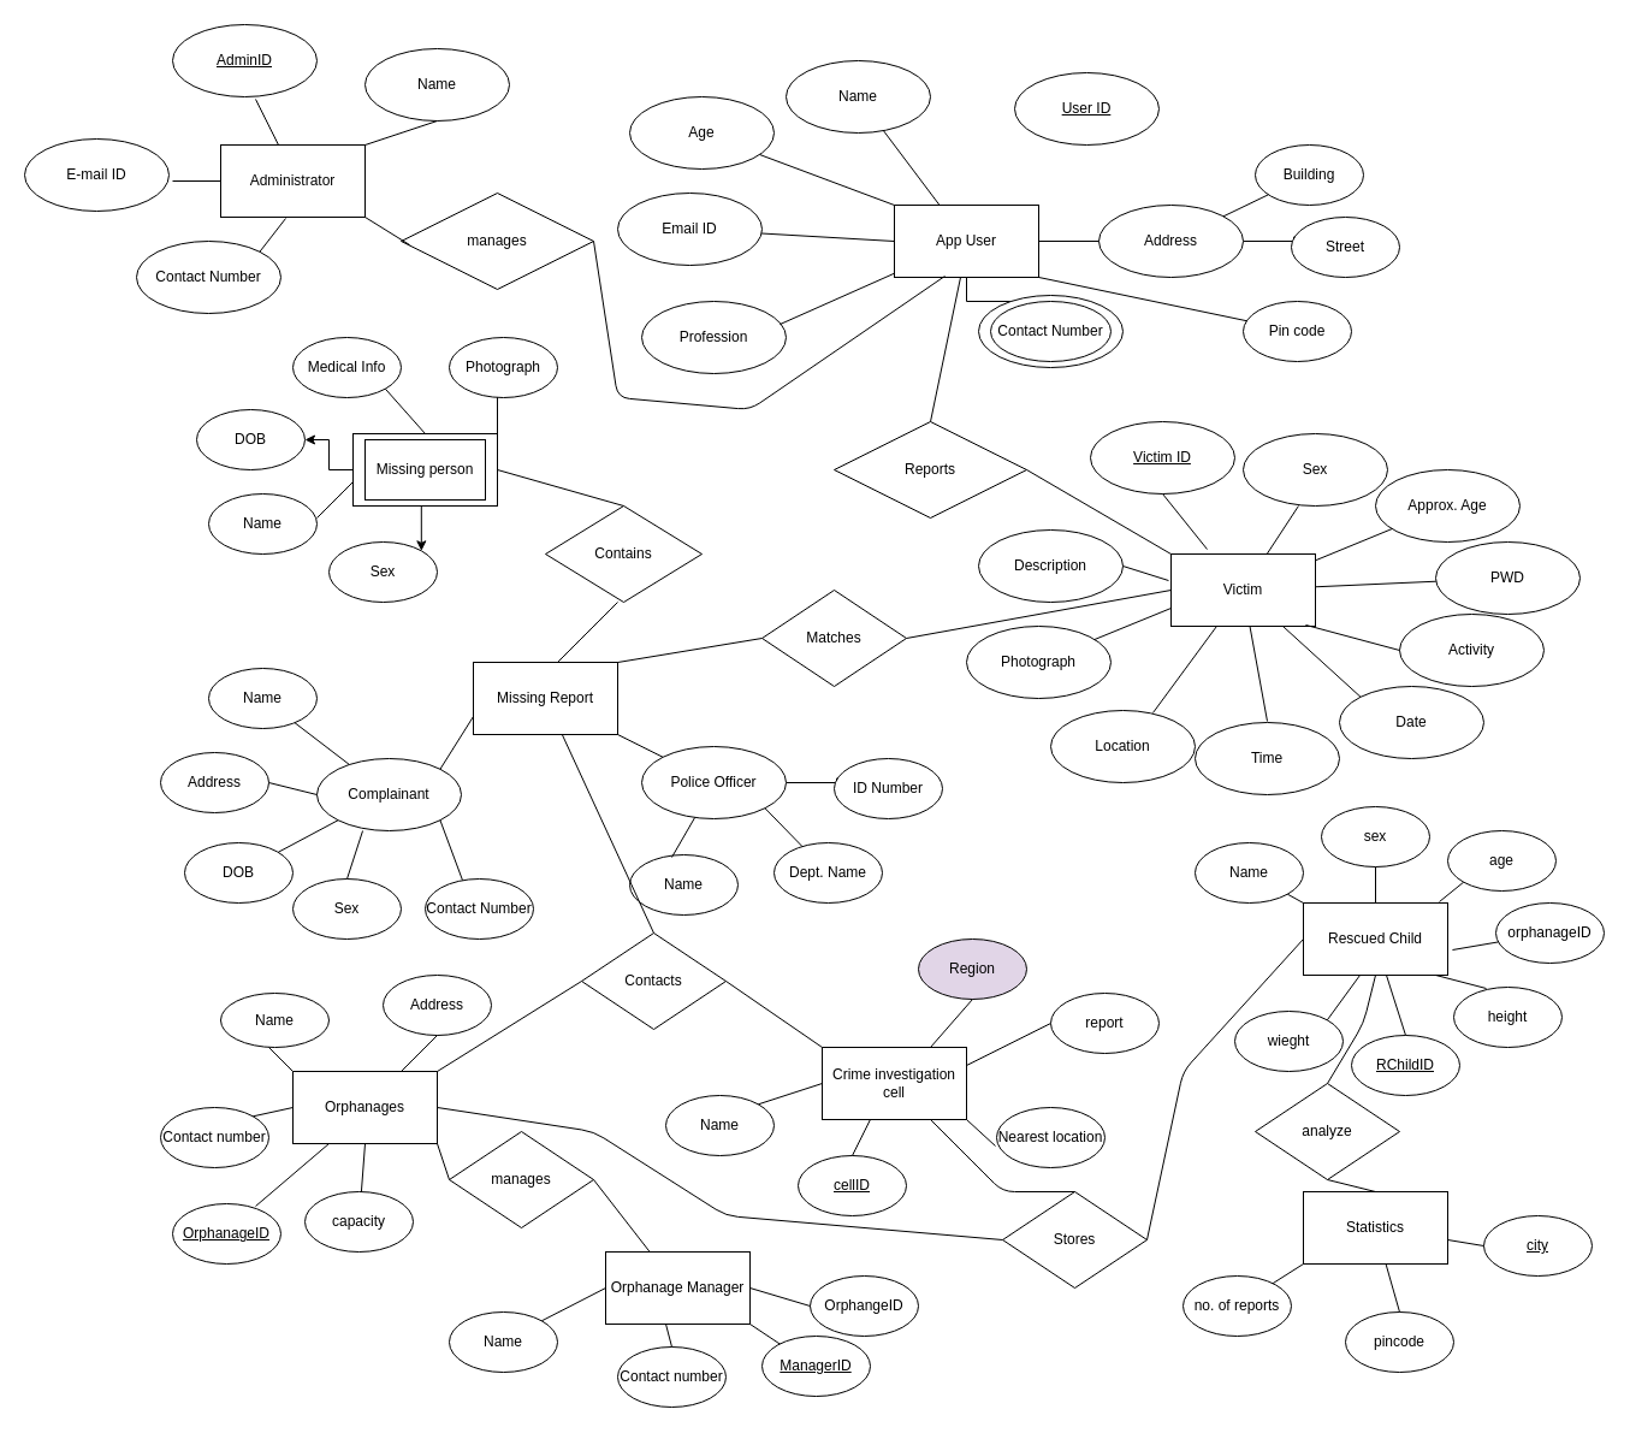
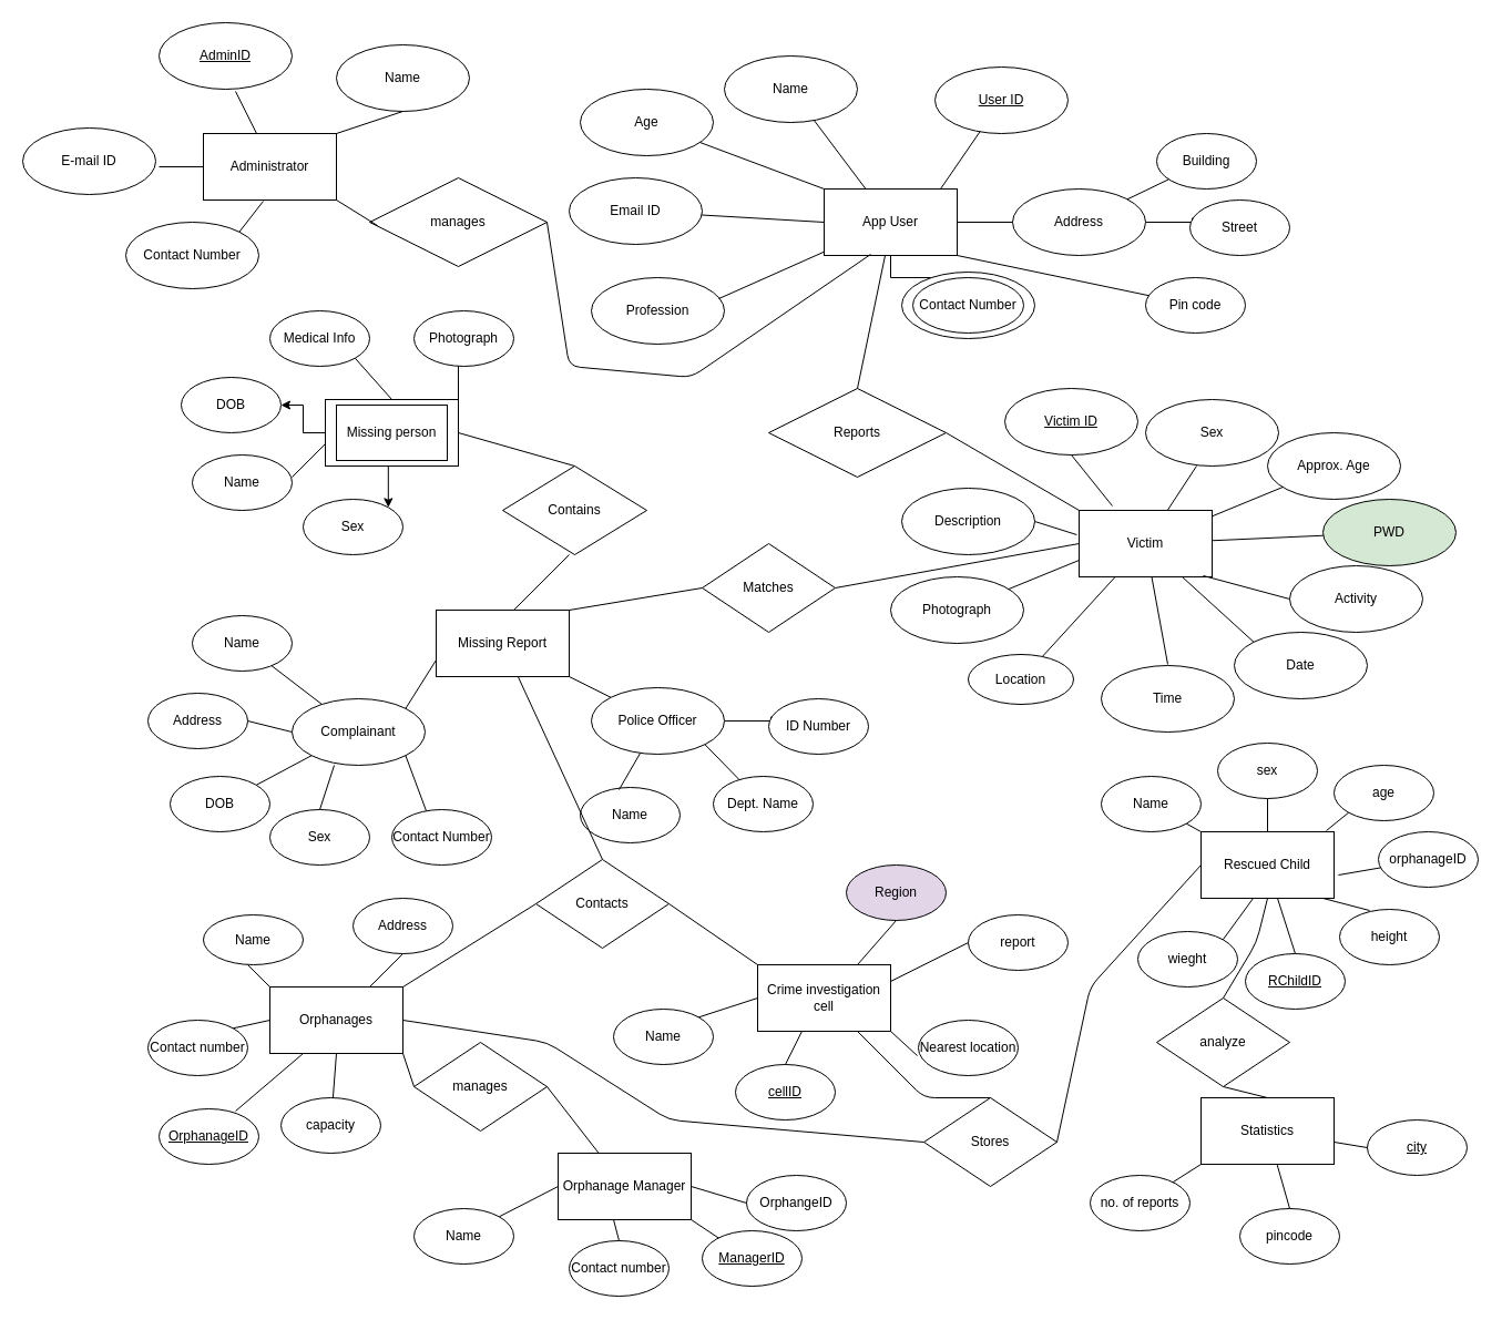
+ <mxCell id="129" value="" style="endArrow=none;html=1;exitX=0.875;exitY=0;exitDx=0;exitDy=0;exitPerimeter=0;" edge="1" parent="1" source="3" target="7"><mxGeometry width="50" height="50" relative="1" as="geometry"><mxPoint x="833" y="180" as="sourcePoint" /><mxPoint x="803" y="250" as="targetPoint" /></mxGeometry></mxCell>
- <mxCell id="24" value="PWD" style="ellipse;whiteSpace=wrap;html=1;" parent="1" vertex="1"><mxGeometry x="1193" y="450" width="120" height="60" as="geometry" /></mxCell>
+ <mxCell id="24" value="PWD" style="ellipse;whiteSpace=wrap;html=1;fillColor=#d5e8d4;" parent="1" vertex="1"><mxGeometry x="1193" y="450" width="120" height="60" as="geometry" /></mxCell>
- <mxCell id="21" value="Location" style="ellipse;whiteSpace=wrap;html=1;" parent="1" vertex="1"><mxGeometry x="873" y="590" width="120" height="60" as="geometry" /></mxCell>
+ <mxCell id="21" value="Location" style="ellipse;whiteSpace=wrap;html=1;" parent="1" vertex="1"><mxGeometry x="873" y="590" width="95" height="45" as="geometry" /></mxCell>
